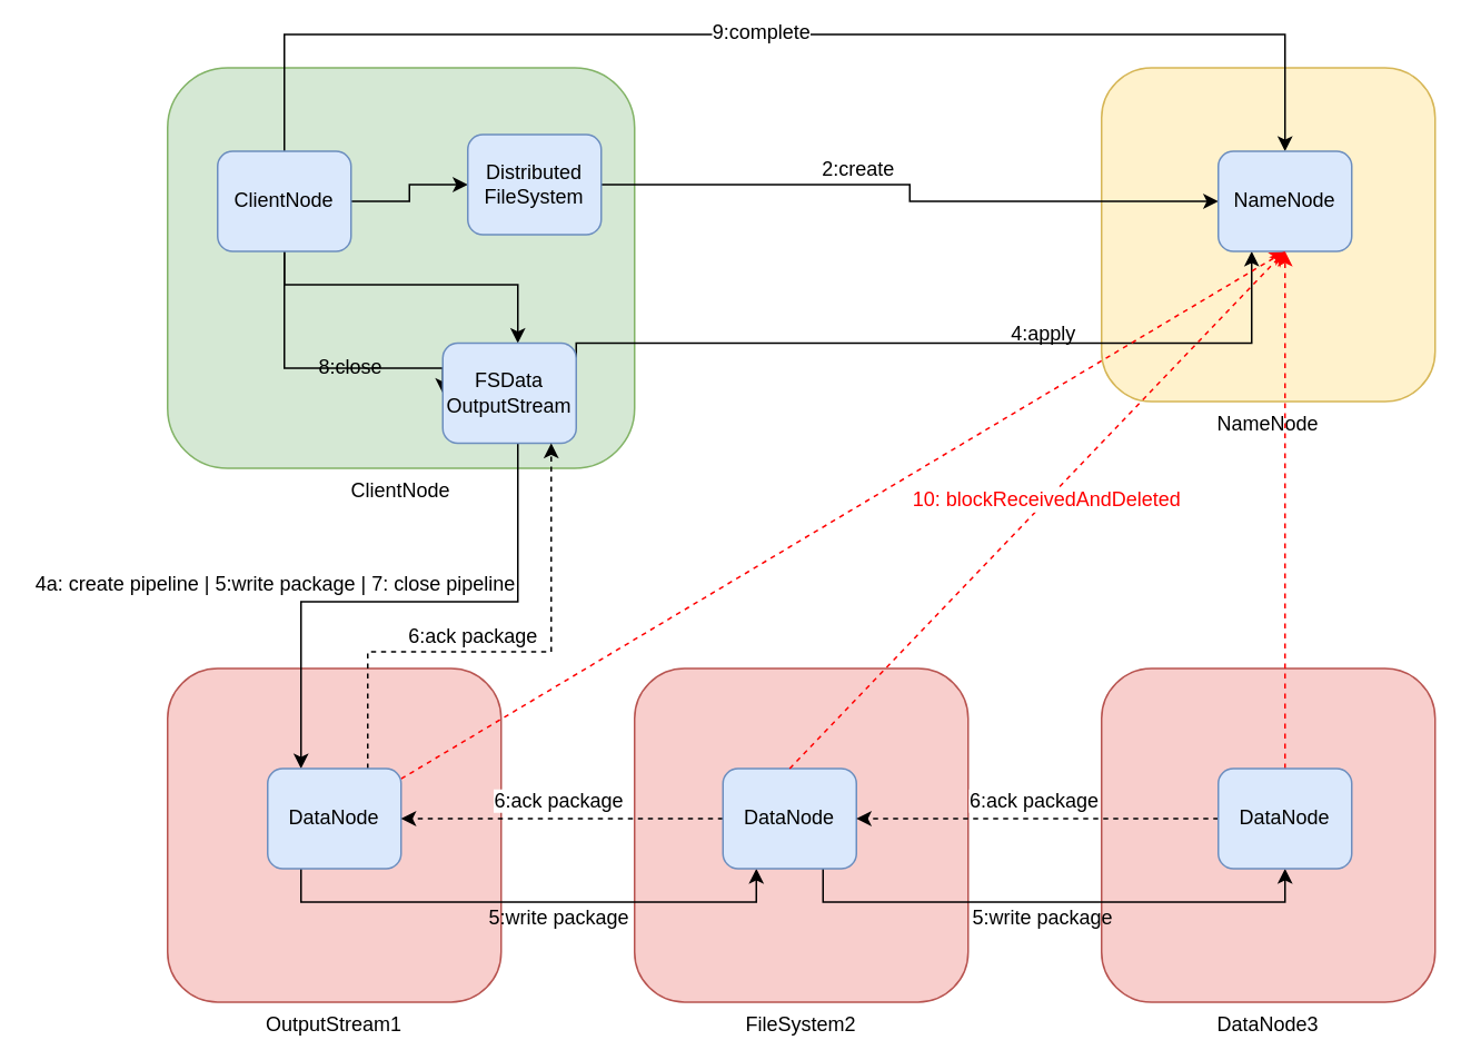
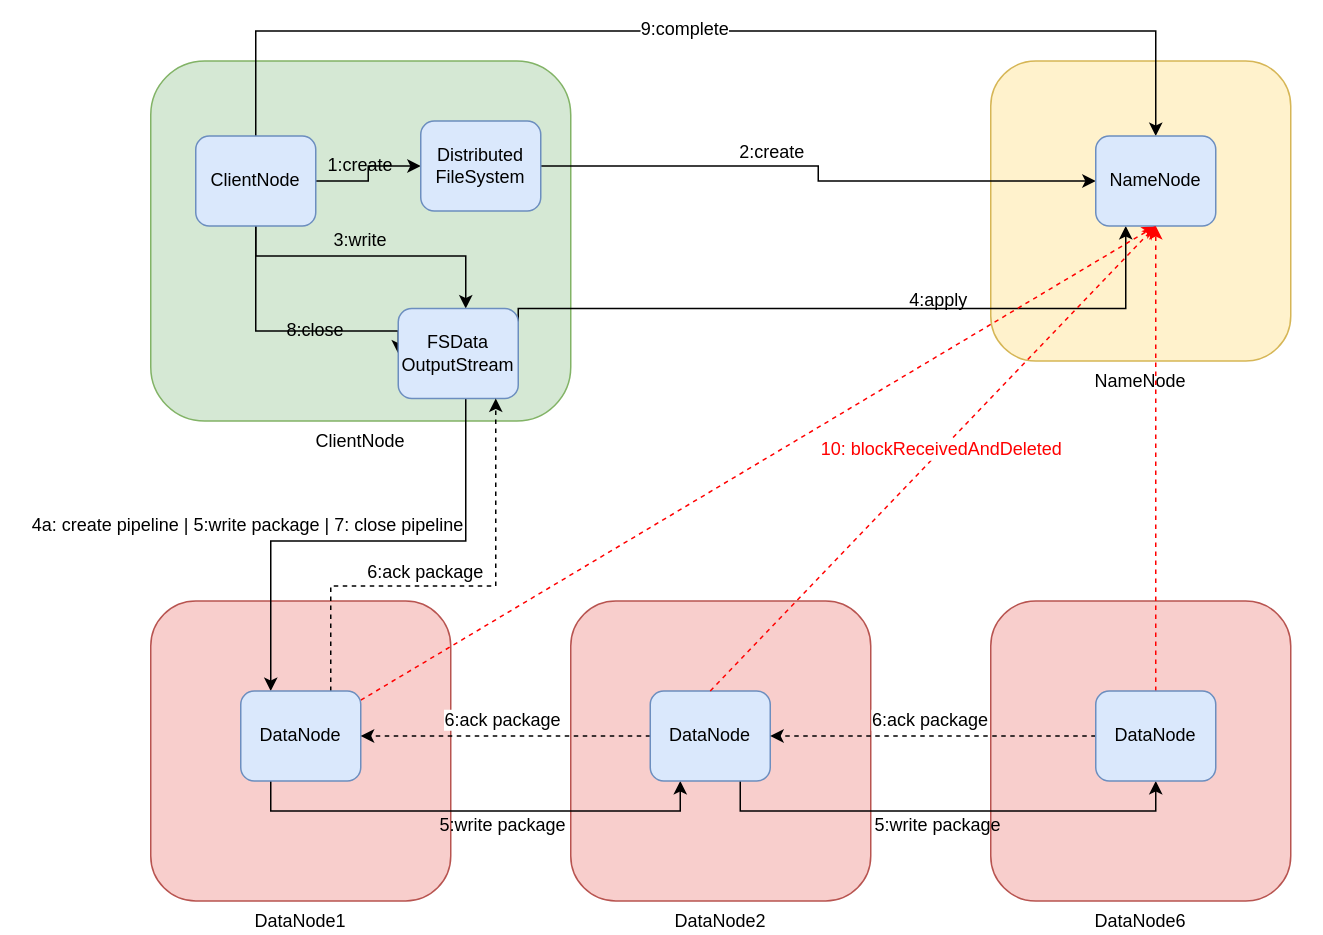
+ <mxCell id="31" value="1:create" style="text;html=1;strokeColor=none;fillColor=none;align=center;verticalAlign=middle;whiteSpace=wrap;rounded=0;" parent="1" vertex="1"><mxGeometry x="215" y="100" width="50" height="20" as="geometry" /></mxCell>
+ <mxCell id="32" value="3:write" style="text;html=1;strokeColor=none;fillColor=none;align=center;verticalAlign=middle;whiteSpace=wrap;rounded=0;" parent="1" vertex="1"><mxGeometry x="220" y="150" width="40" height="20" as="geometry" /></mxCell>
- <mxCell id="4" value="OutputStream1" style="rounded=1;whiteSpace=wrap;html=1;labelPosition=center;verticalLabelPosition=bottom;align=center;verticalAlign=top;fillColor=#f8cecc;strokeColor=#b85450;" parent="1" vertex="1"><mxGeometry x="100" y="400" width="200" height="200" as="geometry" /></mxCell>
+ <mxCell id="4" value="DataNode1" style="rounded=1;whiteSpace=wrap;html=1;labelPosition=center;verticalLabelPosition=bottom;align=center;verticalAlign=top;fillColor=#f8cecc;strokeColor=#b85450;" parent="1" vertex="1"><mxGeometry x="100" y="400" width="200" height="200" as="geometry" /></mxCell>
- <mxCell id="5" value="FileSystem2" style="rounded=1;whiteSpace=wrap;html=1;labelPosition=center;verticalLabelPosition=bottom;align=center;verticalAlign=top;fillColor=#f8cecc;strokeColor=#b85450;" parent="1" vertex="1"><mxGeometry x="380" y="400" width="200" height="200" as="geometry" /></mxCell>
+ <mxCell id="5" value="DataNode2" style="rounded=1;whiteSpace=wrap;html=1;labelPosition=center;verticalLabelPosition=bottom;align=center;verticalAlign=top;fillColor=#f8cecc;strokeColor=#b85450;" parent="1" vertex="1"><mxGeometry x="380" y="400" width="200" height="200" as="geometry" /></mxCell>
- <mxCell id="6" value="DataNode3" style="rounded=1;whiteSpace=wrap;html=1;labelPosition=center;verticalLabelPosition=bottom;align=center;verticalAlign=top;fillColor=#f8cecc;strokeColor=#b85450;" parent="1" vertex="1"><mxGeometry x="660" y="400" width="200" height="200" as="geometry" /></mxCell>
+ <mxCell id="6" value="DataNode6" style="rounded=1;whiteSpace=wrap;html=1;labelPosition=center;verticalLabelPosition=bottom;align=center;verticalAlign=top;fillColor=#f8cecc;strokeColor=#b85450;" parent="1" vertex="1"><mxGeometry x="660" y="400" width="200" height="200" as="geometry" /></mxCell>
